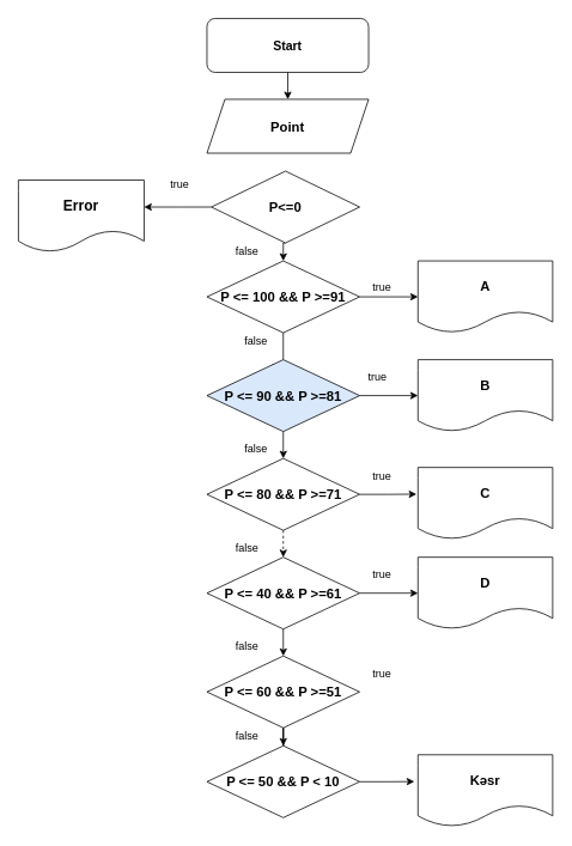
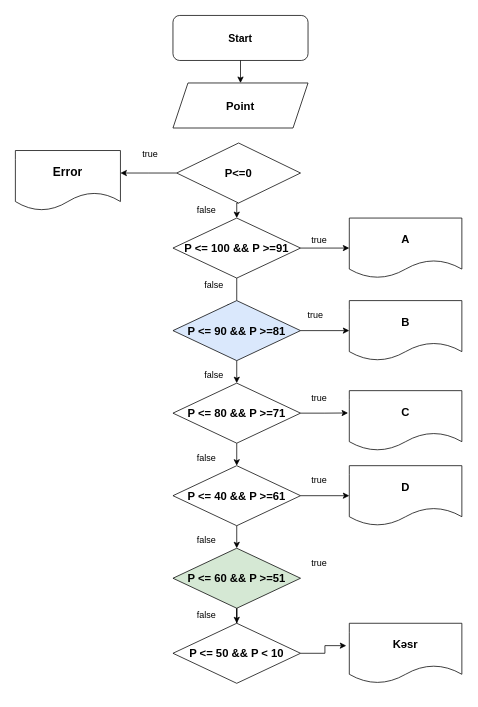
- <mxCell id="16" style="edgeStyle=orthogonalEdgeStyle;rounded=0;orthogonalLoop=1;jettySize=auto;html=1;exitX=0.5;exitY=1;exitDx=0;exitDy=0;entryX=0.5;entryY=0;entryDx=0;entryDy=0;dashed=1;" edge="1" parent="1" source="18" target="21"><mxGeometry relative="1" as="geometry" /></mxCell>
+ <mxCell id="16" style="edgeStyle=orthogonalEdgeStyle;rounded=0;orthogonalLoop=1;jettySize=auto;html=1;exitX=0.5;exitY=1;exitDx=0;exitDy=0;entryX=0.5;entryY=0;entryDx=0;entryDy=0;" edge="1" parent="1" source="18" target="21"><mxGeometry relative="1" as="geometry" /></mxCell>
- <mxCell id="23" value="&lt;font style=&quot;font-size: 15px&quot;&gt;&lt;b&gt;P &amp;lt;= 60 &amp;amp;&amp;amp; P &amp;gt;=51&lt;/b&gt;&lt;/font&gt;" style="rhombus;whiteSpace=wrap;html=1;" vertex="1" parent="1"><mxGeometry x="230" y="730" width="170" height="80" as="geometry" /></mxCell>
+ <mxCell id="23" value="&lt;font style=&quot;font-size: 15px&quot;&gt;&lt;b&gt;P &amp;lt;= 60 &amp;amp;&amp;amp; P &amp;gt;=51&lt;/b&gt;&lt;/font&gt;" style="rhombus;whiteSpace=wrap;html=1;fillColor=#d5e8d4;" vertex="1" parent="1"><mxGeometry x="230" y="730" width="170" height="80" as="geometry" /></mxCell>
- <mxCell id="34" value="&lt;b&gt;&lt;font style=&quot;font-size: 15px&quot;&gt;Kəsr&lt;/font&gt;&lt;/b&gt;" style="shape=document;whiteSpace=wrap;html=1;boundedLbl=1;" vertex="1" parent="1"><mxGeometry x="465" y="840" width="150" height="80" as="geometry" /></mxCell>
+ <mxCell id="34" value="&lt;b&gt;&lt;font style=&quot;font-size: 15px&quot;&gt;Kəsr&lt;/font&gt;&lt;/b&gt;" style="shape=document;whiteSpace=wrap;html=1;boundedLbl=1;" vertex="1" parent="1"><mxGeometry x="465" y="830" width="150" height="80" as="geometry" /></mxCell>
